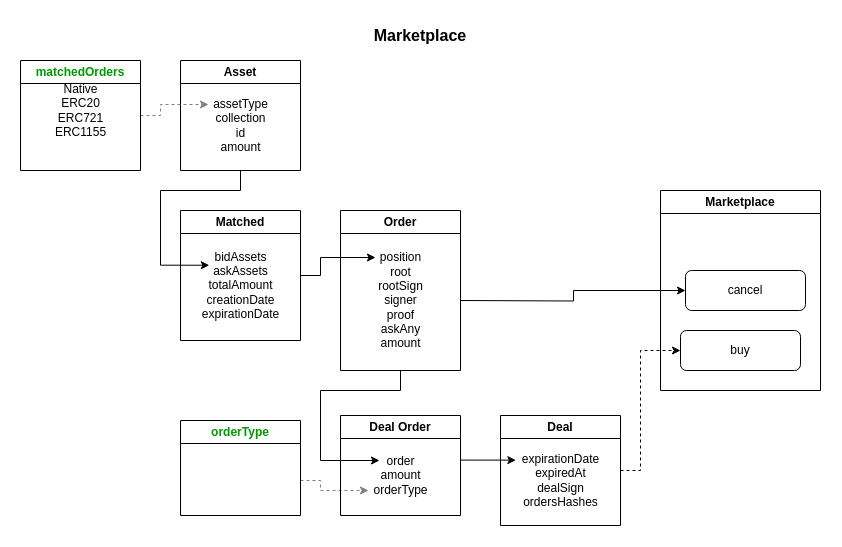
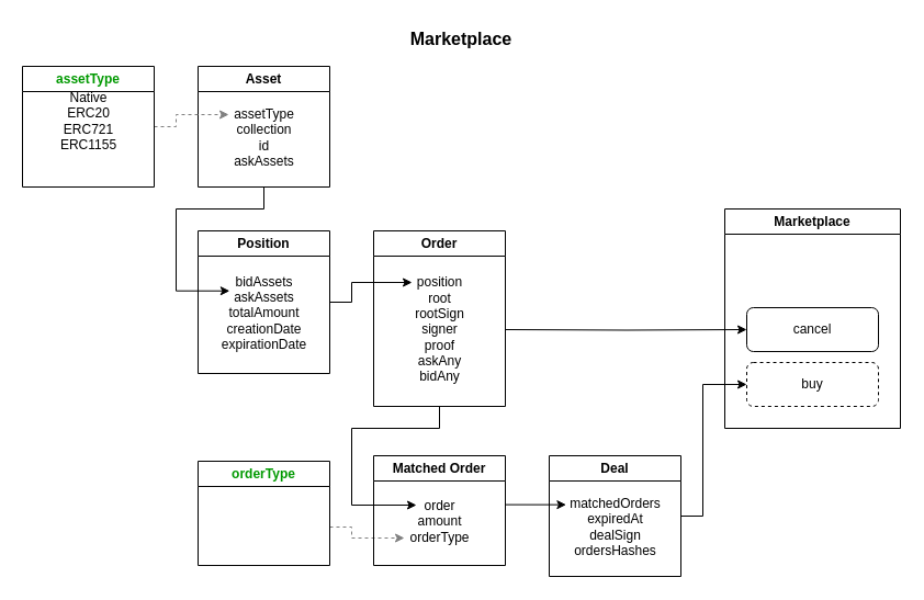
- <mxCell id="6" value="&lt;font color=&quot;#009900&quot;&gt;matchedOrders&lt;/font&gt;" style="swimlane;whiteSpace=wrap;html=1;fillColor=none;" vertex="1" parent="1"><mxGeometry x="20" y="60" width="120" height="110" as="geometry" /></mxCell>
+ <mxCell id="6" value="&lt;font color=&quot;#009900&quot;&gt;assetType&lt;/font&gt;" style="swimlane;whiteSpace=wrap;html=1;fillColor=none;" vertex="1" parent="1"><mxGeometry x="20" y="60" width="120" height="110" as="geometry" /></mxCell>
- <mxCell id="4" value="assetType&lt;br&gt;collection&lt;br&gt;id&lt;br&gt;amount" style="text;html=1;align=center;verticalAlign=middle;resizable=0;points=[];autosize=1;strokeColor=none;fillColor=none;" vertex="1" parent="3"><mxGeometry x="20" y="30" width="80" height="70" as="geometry" /></mxCell>
+ <mxCell id="4" value="assetType&lt;br&gt;collection&lt;br&gt;id&lt;br&gt;askAssets" style="text;html=1;align=center;verticalAlign=middle;resizable=0;points=[];autosize=1;strokeColor=none;fillColor=none;" vertex="1" parent="3"><mxGeometry x="20" y="30" width="80" height="70" as="geometry" /></mxCell>
- <mxCell id="18" value="Matched" style="swimlane;whiteSpace=wrap;html=1;fillColor=none;" vertex="1" parent="1"><mxGeometry x="180" y="210" width="120" height="130" as="geometry" /></mxCell>
+ <mxCell id="18" value="Position" style="swimlane;whiteSpace=wrap;html=1;fillColor=none;" vertex="1" parent="1"><mxGeometry x="180" y="210" width="120" height="130" as="geometry" /></mxCell>
- <mxCell id="15" value="cancel" style="rounded=1;whiteSpace=wrap;html=1;fillColor=none;" vertex="1" parent="14"><mxGeometry x="25" y="80" width="120" height="40" as="geometry" /></mxCell>
+ <mxCell id="15" value="cancel" style="rounded=1;whiteSpace=wrap;html=1;fillColor=none;" vertex="1" parent="14"><mxGeometry x="20" y="90" width="120" height="40" as="geometry" /></mxCell>
- <mxCell id="23" value="position&lt;br&gt;root&lt;br&gt;rootSign&lt;br&gt;signer&lt;br&gt;proof&lt;br&gt;askAny&lt;br&gt;amount" style="text;html=1;align=center;verticalAlign=middle;resizable=0;points=[];autosize=1;strokeColor=none;fillColor=none;" vertex="1" parent="22"><mxGeometry x="25" y="35" width="70" height="110" as="geometry" /></mxCell>
+ <mxCell id="23" value="position&lt;br&gt;root&lt;br&gt;rootSign&lt;br&gt;signer&lt;br&gt;proof&lt;br&gt;askAny&lt;br&gt;bidAny" style="text;html=1;align=center;verticalAlign=middle;resizable=0;points=[];autosize=1;strokeColor=none;fillColor=none;" vertex="1" parent="22"><mxGeometry x="25" y="35" width="70" height="110" as="geometry" /></mxCell>
- <mxCell id="16" value="buy" style="rounded=1;whiteSpace=wrap;html=1;fillColor=none;" vertex="1" parent="14"><mxGeometry x="20" y="140" width="120" height="40" as="geometry" /></mxCell>
+ <mxCell id="16" value="buy" style="rounded=1;whiteSpace=wrap;html=1;fillColor=none;dashed=1;" vertex="1" parent="14"><mxGeometry x="20" y="140" width="120" height="40" as="geometry" /></mxCell>
- <mxCell id="10" style="edgeStyle=orthogonalEdgeStyle;rounded=0;orthogonalLoop=1;jettySize=auto;html=1;exitX=1;exitY=0.5;exitDx=0;exitDy=0;entryX=0;entryY=0.5;entryDx=0;entryDy=0;strokeColor=#000000;fontColor=#009900;dashed=1;" edge="1" parent="1" source="11" target="16"><mxGeometry relative="1" as="geometry"><Array as="points"><mxPoint x="640" y="470" /><mxPoint x="640" y="350" /></Array></mxGeometry></mxCell>
+ <mxCell id="10" style="edgeStyle=orthogonalEdgeStyle;rounded=0;orthogonalLoop=1;jettySize=auto;html=1;exitX=1;exitY=0.5;exitDx=0;exitDy=0;entryX=0;entryY=0.5;entryDx=0;entryDy=0;strokeColor=#000000;fontColor=#009900;" edge="1" parent="1" source="11" target="16"><mxGeometry relative="1" as="geometry"><Array as="points"><mxPoint x="640" y="470" /><mxPoint x="640" y="350" /></Array></mxGeometry></mxCell>
- <mxCell id="25" value="Deal Order" style="swimlane;whiteSpace=wrap;html=1;fillColor=none;" vertex="1" parent="1"><mxGeometry x="340" y="415" width="120" height="100" as="geometry" /></mxCell>
+ <mxCell id="25" value="Matched Order" style="swimlane;whiteSpace=wrap;html=1;fillColor=none;" vertex="1" parent="1"><mxGeometry x="340" y="415" width="120" height="100" as="geometry" /></mxCell>
- <mxCell id="12" value="expirationDate&lt;br&gt;expiredAt&lt;br&gt;dealSign&lt;br&gt;ordersHashes" style="text;html=1;align=center;verticalAlign=middle;resizable=0;points=[];autosize=1;strokeColor=none;fillColor=none;" vertex="1" parent="11"><mxGeometry x="5" y="30" width="110" height="70" as="geometry" /></mxCell>
+ <mxCell id="12" value="matchedOrders&lt;br&gt;expiredAt&lt;br&gt;dealSign&lt;br&gt;ordersHashes" style="text;html=1;align=center;verticalAlign=middle;resizable=0;points=[];autosize=1;strokeColor=none;fillColor=none;" vertex="1" parent="11"><mxGeometry x="5" y="30" width="110" height="70" as="geometry" /></mxCell>
